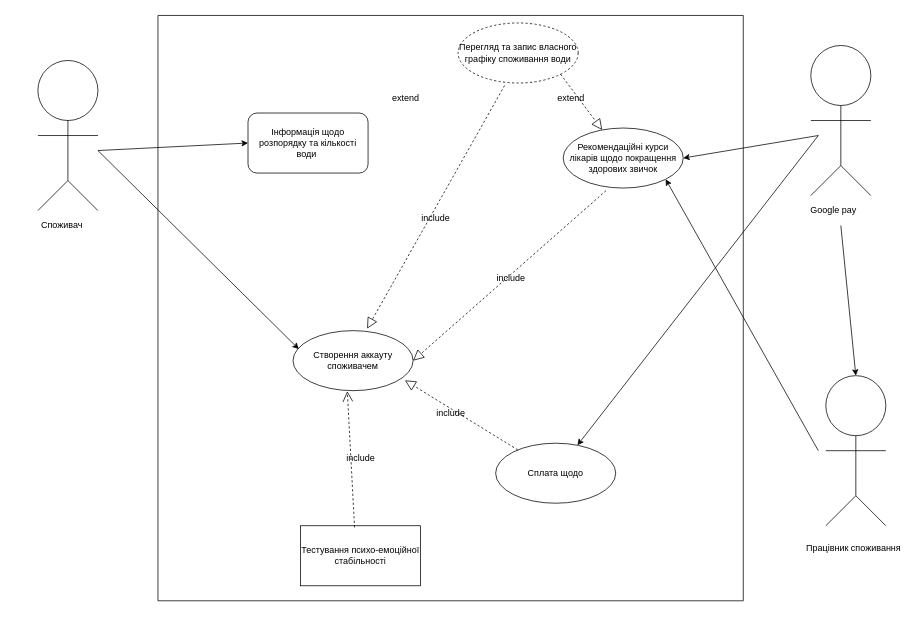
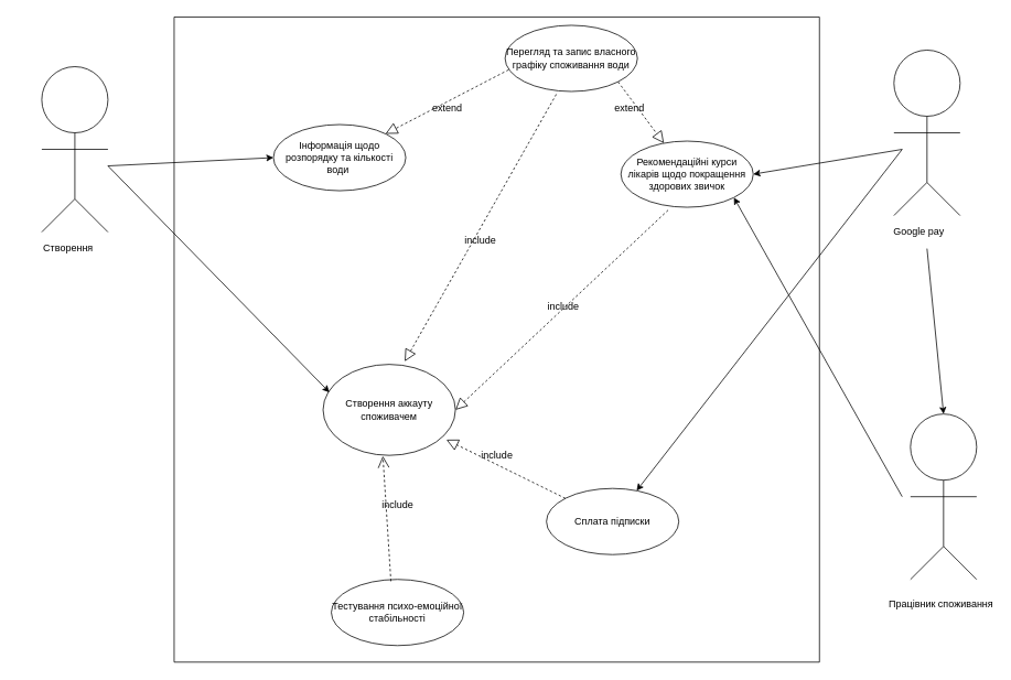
- <mxCell id="4" value="Перегляд та запис власного графіку споживання води" style="ellipse;whiteSpace=wrap;html=1;dashed=1;" vertex="1" parent="1"><mxGeometry x="610" y="30" width="160" height="80" as="geometry" /></mxCell>
+ <mxCell id="4" value="Перегляд та запис власного графіку споживання води" style="ellipse;whiteSpace=wrap;html=1;" vertex="1" parent="1"><mxGeometry x="610" y="30" width="160" height="80" as="geometry" /></mxCell>
+ <mxCell id="11" value="" style="endArrow=block;dashed=1;endFill=0;endSize=12;html=1;rounded=0;exitX=0.027;exitY=0.672;exitDx=0;exitDy=0;exitPerimeter=0;" edge="1" parent="1" source="4" target="2"><mxGeometry width="160" relative="1" as="geometry"><mxPoint x="570" y="250" as="sourcePoint" /><mxPoint x="730" y="250" as="targetPoint" /></mxGeometry></mxCell>
- <mxCell id="2" value="Інформація щодо розпорядку та кількості води&amp;nbsp;" style="whiteSpace=wrap;html=1;rounded=1;" vertex="1" parent="1"><mxGeometry x="330" y="150" width="160" height="80" as="geometry" /></mxCell>
+ <mxCell id="2" value="Інформація щодо розпорядку та кількості води&amp;nbsp;" style="ellipse;whiteSpace=wrap;html=1;" vertex="1" parent="1"><mxGeometry x="330" y="150" width="160" height="80" as="geometry" /></mxCell>
- <mxCell id="37" value="&amp;nbsp; &amp;nbsp; &amp;nbsp; &amp;nbsp;Споживач" style="text;html=1;align=center;verticalAlign=middle;resizable=0;points=[];autosize=1;strokeColor=none;fillColor=none;" vertex="1" parent="1"><mxGeometry x="20" y="285" width="100" height="30" as="geometry" /></mxCell>
+ <mxCell id="37" value="&amp;nbsp; &amp;nbsp; &amp;nbsp; &amp;nbsp;Створення" style="text;html=1;align=center;verticalAlign=middle;resizable=0;points=[];autosize=1;strokeColor=none;fillColor=none;" vertex="1" parent="1"><mxGeometry x="20" y="285" width="100" height="30" as="geometry" /></mxCell>
- <mxCell id="3" value="Створення аккауту споживачем" style="ellipse;whiteSpace=wrap;html=1;" vertex="1" parent="1"><mxGeometry x="390" y="440" width="160" height="80" as="geometry" /></mxCell>
+ <mxCell id="3" value="Створення аккауту споживачем" style="ellipse;whiteSpace=wrap;html=1;" vertex="1" parent="1"><mxGeometry x="390" y="440" width="160" height="110" as="geometry" /></mxCell>
- <mxCell id="6" value="Сплата щодо" style="ellipse;whiteSpace=wrap;html=1;" vertex="1" parent="1"><mxGeometry x="660" y="590" width="160" height="80" as="geometry" /></mxCell>
+ <mxCell id="6" value="Сплата підписки" style="ellipse;whiteSpace=wrap;html=1;" vertex="1" parent="1"><mxGeometry x="660" y="590" width="160" height="80" as="geometry" /></mxCell>
- <mxCell id="7" value="Тестування психо-емоційної стабільності" style="whiteSpace=wrap;html=1;rounded=0;" vertex="1" parent="1"><mxGeometry x="400" y="700" width="160" height="80" as="geometry" /></mxCell>
+ <mxCell id="7" value="Тестування психо-емоційної стабільності" style="ellipse;whiteSpace=wrap;html=1;" vertex="1" parent="1"><mxGeometry x="400" y="700" width="160" height="80" as="geometry" /></mxCell>
